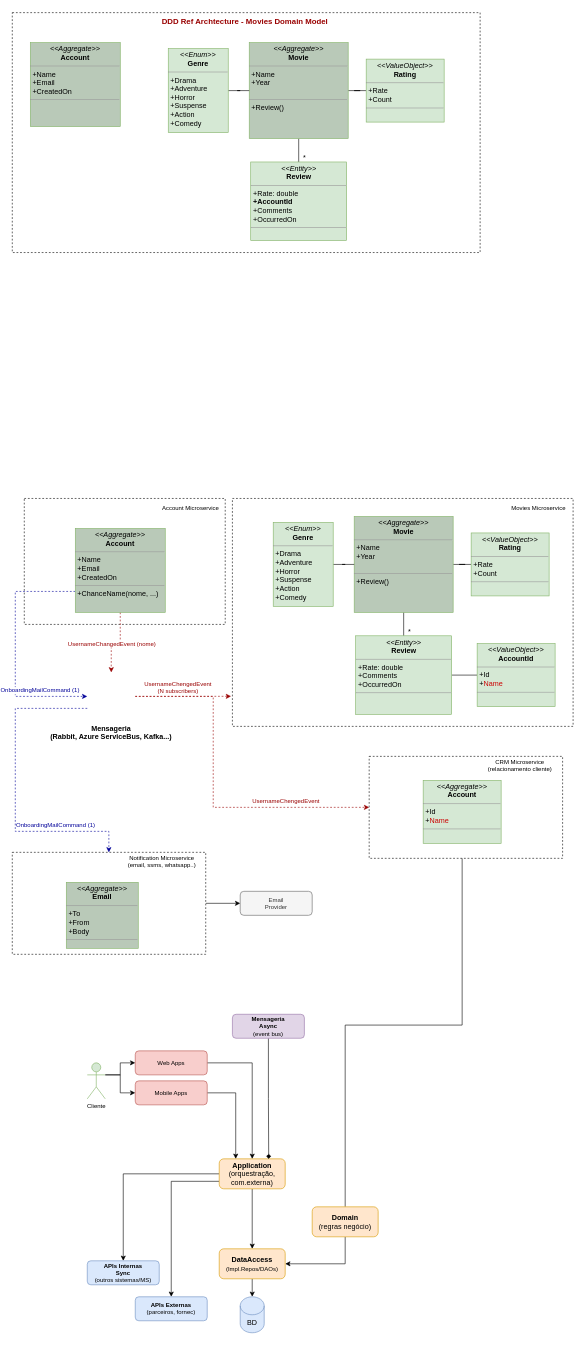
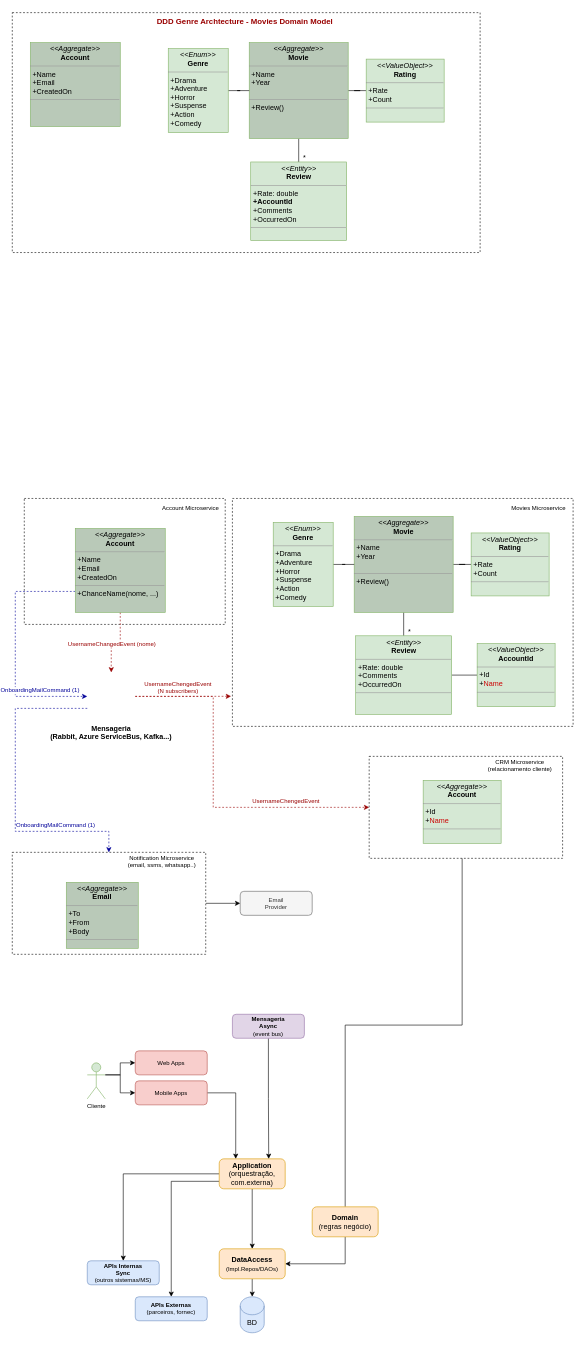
- <mxCell id="67" value="DDD Ref Archtecture - Movies Domain Model" style="text;html=1;strokeColor=none;fillColor=none;align=center;verticalAlign=middle;whiteSpace=wrap;rounded=0;dashed=1;fontSize=13;fontStyle=1;fontColor=#990000;" vertex="1" parent="1"><mxGeometry x="27.5" y="20" width="760" height="30" as="geometry" /></mxCell>
+ <mxCell id="67" value="DDD Genre Archtecture - Movies Domain Model" style="text;html=1;strokeColor=none;fillColor=none;align=center;verticalAlign=middle;whiteSpace=wrap;rounded=0;dashed=1;fontSize=13;fontStyle=1;fontColor=#990000;" vertex="1" parent="1"><mxGeometry x="27.5" y="20" width="760" height="30" as="geometry" /></mxCell>
- <mxCell id="33" style="edgeStyle=orthogonalEdgeStyle;rounded=0;orthogonalLoop=1;jettySize=auto;html=1;exitX=1;exitY=0.5;exitDx=0;exitDy=0;entryX=0.5;entryY=0;entryDx=0;entryDy=0;fontSize=10;endArrow=classic;endFill=1;" parent="1" source="34" target="21" edge="1"><mxGeometry relative="1" as="geometry" /></mxCell>
- <mxCell id="37" style="edgeStyle=orthogonalEdgeStyle;rounded=0;orthogonalLoop=1;jettySize=auto;html=1;exitX=0.5;exitY=1;exitDx=0;exitDy=0;entryX=0.75;entryY=0;entryDx=0;entryDy=0;fontSize=10;endArrow=diamond;endFill=1;" parent="1" source="38" target="21" edge="1"><mxGeometry relative="1" as="geometry" /></mxCell>
+ <mxCell id="37" style="edgeStyle=orthogonalEdgeStyle;rounded=0;orthogonalLoop=1;jettySize=auto;html=1;exitX=0.5;exitY=1;exitDx=0;exitDy=0;entryX=0.75;entryY=0;entryDx=0;entryDy=0;fontSize=10;endArrow=classic;endFill=1;" parent="1" source="38" target="21" edge="1"><mxGeometry relative="1" as="geometry" /></mxCell>
